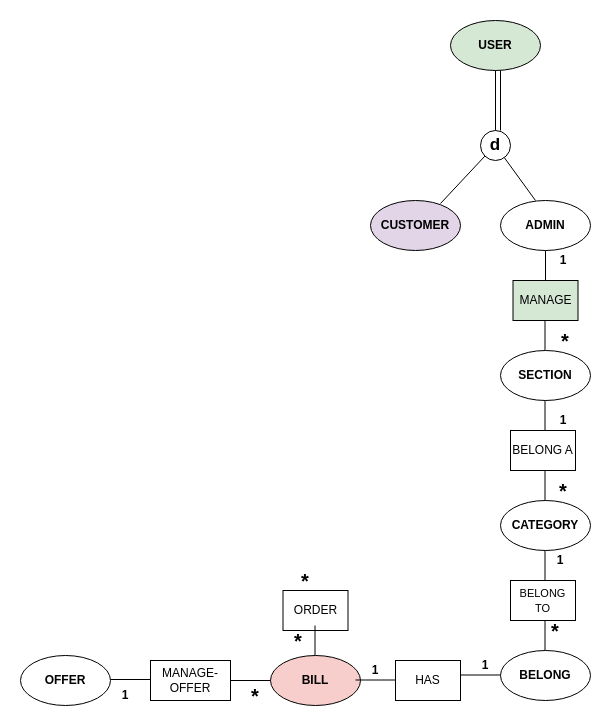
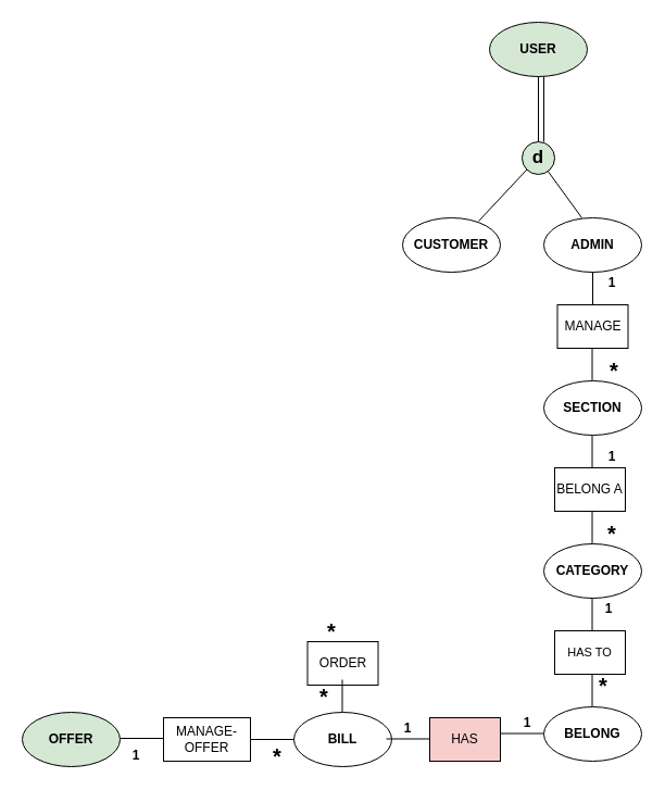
- <mxCell id="5" value="&lt;b&gt;&lt;font style=&quot;font-size: 17px&quot;&gt;d&lt;/font&gt;&lt;/b&gt;" style="ellipse;whiteSpace=wrap;html=1;aspect=fixed;" parent="1" vertex="1"><mxGeometry x="480" y="130" width="30" height="30" as="geometry" /></mxCell>
+ <mxCell id="5" value="&lt;b&gt;&lt;font style=&quot;font-size: 17px&quot;&gt;d&lt;/font&gt;&lt;/b&gt;" style="ellipse;whiteSpace=wrap;html=1;aspect=fixed;fillColor=#d5e8d4;" parent="1" vertex="1"><mxGeometry x="480" y="130" width="30" height="30" as="geometry" /></mxCell>
- <mxCell id="11" value="&lt;b&gt;CUSTOMER&lt;/b&gt;" style="ellipse;whiteSpace=wrap;html=1;fillColor=#e1d5e7;" parent="1" vertex="1"><mxGeometry x="370" y="200" width="90" height="50" as="geometry" /></mxCell>
+ <mxCell id="11" value="&lt;b&gt;CUSTOMER&lt;/b&gt;" style="ellipse;whiteSpace=wrap;html=1;" parent="1" vertex="1"><mxGeometry x="370" y="200" width="90" height="50" as="geometry" /></mxCell>
- <mxCell id="7" value="MANAGE" style="rounded=0;whiteSpace=wrap;html=1;fillColor=#d5e8d4;" parent="1" vertex="1"><mxGeometry x="512.5" y="280" width="65" height="40" as="geometry" /></mxCell>
+ <mxCell id="7" value="MANAGE" style="rounded=0;whiteSpace=wrap;html=1;" parent="1" vertex="1"><mxGeometry x="512.5" y="280" width="65" height="40" as="geometry" /></mxCell>
- <mxCell id="17" value="&lt;font style=&quot;font-size: 11px&quot;&gt;BELONG TO&lt;/font&gt;" style="rounded=0;whiteSpace=wrap;html=1;" parent="1" vertex="1"><mxGeometry x="510" y="580" width="65" height="40" as="geometry" /></mxCell>
+ <mxCell id="17" value="&lt;font style=&quot;font-size: 11px&quot;&gt;HAS TO&lt;/font&gt;" style="rounded=0;whiteSpace=wrap;html=1;" parent="1" vertex="1"><mxGeometry x="510" y="580" width="65" height="40" as="geometry" /></mxCell>
- <mxCell id="40" value="&lt;b&gt;OFFER&lt;/b&gt;" style="ellipse;whiteSpace=wrap;html=1;" parent="1" vertex="1"><mxGeometry x="20" y="655" width="90" height="50" as="geometry" /></mxCell>
+ <mxCell id="40" value="&lt;b&gt;OFFER&lt;/b&gt;" style="ellipse;whiteSpace=wrap;html=1;fillColor=#d5e8d4;" parent="1" vertex="1"><mxGeometry x="20" y="655" width="90" height="50" as="geometry" /></mxCell>
- <mxCell id="25" value="&lt;b&gt;BILL&lt;/b&gt;" style="ellipse;whiteSpace=wrap;html=1;fillColor=#f8cecc;" parent="1" vertex="1"><mxGeometry x="270" y="655" width="90" height="50" as="geometry" /></mxCell>
+ <mxCell id="25" value="&lt;b&gt;BILL&lt;/b&gt;" style="ellipse;whiteSpace=wrap;html=1;" parent="1" vertex="1"><mxGeometry x="270" y="655" width="90" height="50" as="geometry" /></mxCell>
- <mxCell id="23" value="HAS" style="rounded=0;whiteSpace=wrap;html=1;" parent="1" vertex="1"><mxGeometry x="395" y="660" width="65" height="40" as="geometry" /></mxCell>
+ <mxCell id="23" value="HAS" style="rounded=0;whiteSpace=wrap;html=1;fillColor=#f8cecc;" parent="1" vertex="1"><mxGeometry x="395" y="660" width="65" height="40" as="geometry" /></mxCell>
